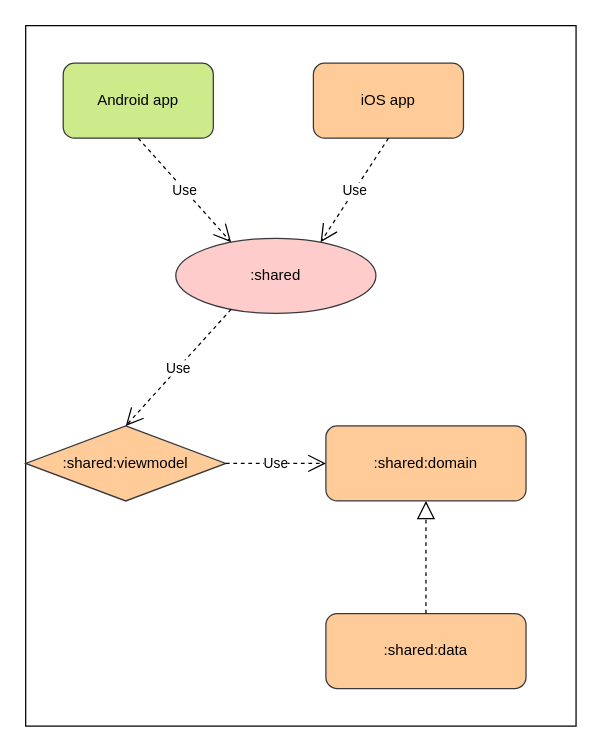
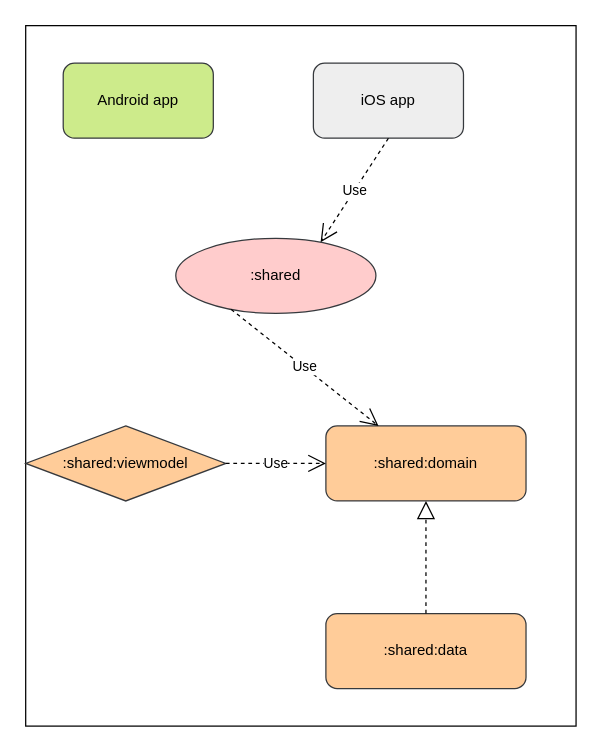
- <mxCell id="4" value="iOS app" style="rounded=1;whiteSpace=wrap;html=1;fillColor=#ffcc99;strokeColor=#36393d;" parent="1" vertex="1"><mxGeometry x="250" y="50" width="120" height="60" as="geometry" /></mxCell>
+ <mxCell id="4" value="iOS app" style="rounded=1;whiteSpace=wrap;html=1;fillColor=#eeeeee;strokeColor=#36393d;" parent="1" vertex="1"><mxGeometry x="250" y="50" width="120" height="60" as="geometry" /></mxCell>
- <mxCell id="9" value="Use" style="endArrow=open;endSize=12;dashed=1;html=1;rounded=0;exitX=0.5;exitY=1;exitDx=0;exitDy=0;entryX=0.25;entryY=0;entryDx=0;entryDy=0;" edge="1" parent="1" source="3" target="5"><mxGeometry width="160" relative="1" as="geometry"><mxPoint x="80" y="180" as="sourcePoint" /><mxPoint x="240" y="180" as="targetPoint" /></mxGeometry></mxCell>
- <mxCell id="11" value="Use" style="endArrow=open;endSize=12;dashed=1;html=1;rounded=0;exitX=0.25;exitY=1;exitDx=0;exitDy=0;entryX=0.5;entryY=0;entryDx=0;entryDy=0;" edge="1" parent="1" source="5" target="8"><mxGeometry width="160" relative="1" as="geometry"><mxPoint x="120" y="120" as="sourcePoint" /><mxPoint x="190" y="200" as="targetPoint" /></mxGeometry></mxCell>
+ <mxCell id="11" value="Use" style="endArrow=open;endSize=12;dashed=1;html=1;rounded=0;exitX=0.25;exitY=1;exitDx=0;exitDy=0;" edge="1" parent="1" source="5" target="6"><mxGeometry width="160" relative="1" as="geometry"><mxPoint x="120" y="120" as="sourcePoint" /><mxPoint x="190" y="200" as="targetPoint" /></mxGeometry></mxCell>
